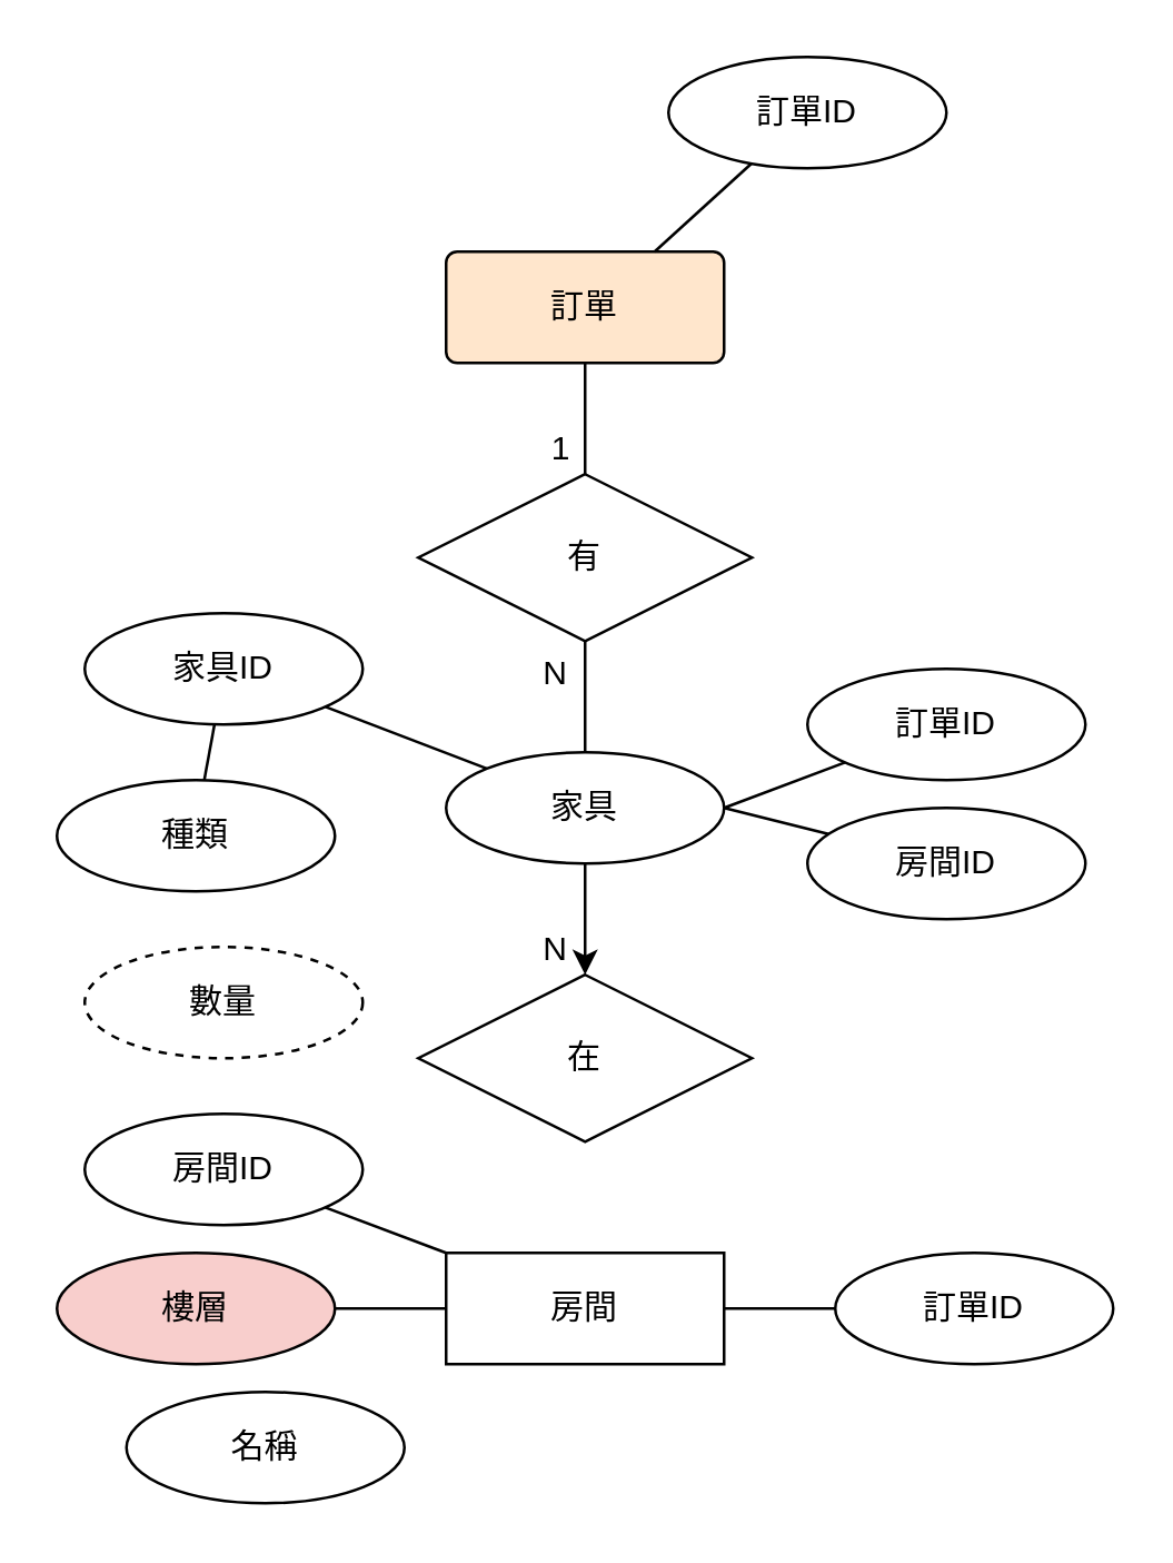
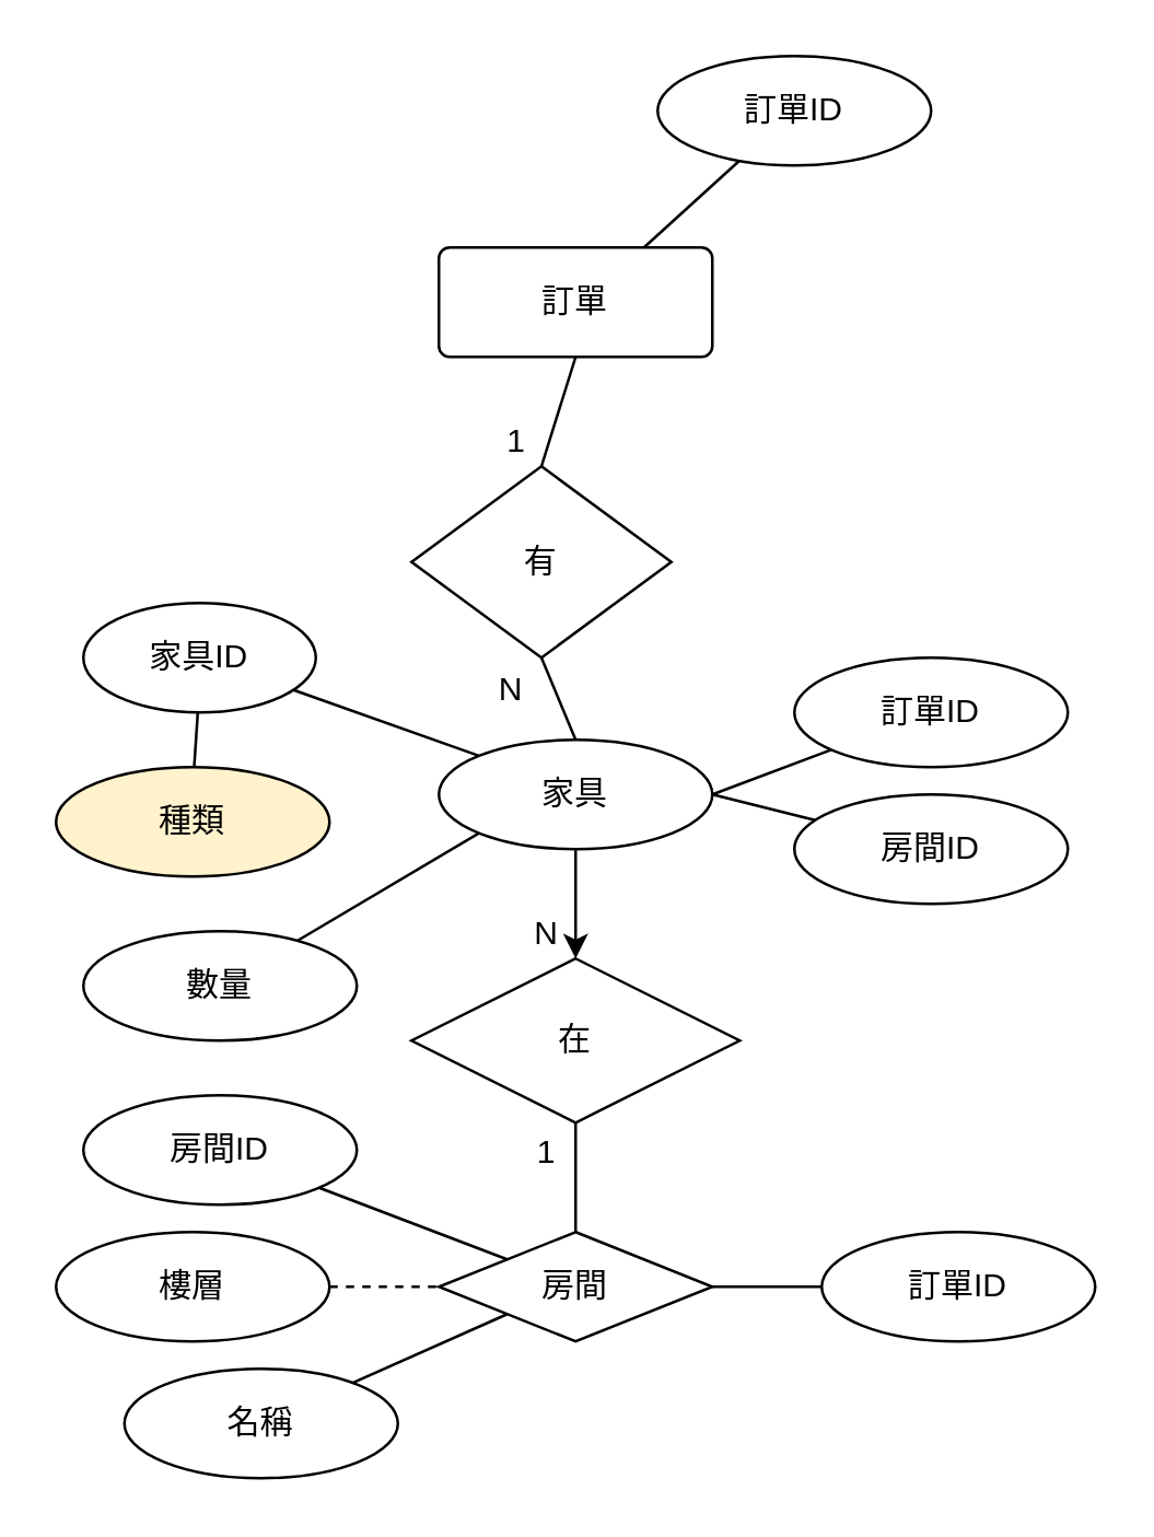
- <mxCell id="8" value="訂單" style="rounded=1;arcSize=10;whiteSpace=wrap;html=1;align=center;fillColor=#ffe6cc;" parent="1" vertex="1"><mxGeometry x="160" y="90" width="100" height="40" as="geometry" /></mxCell>
+ <mxCell id="8" value="訂單" style="rounded=1;arcSize=10;whiteSpace=wrap;html=1;align=center;" parent="1" vertex="1"><mxGeometry x="160" y="90" width="100" height="40" as="geometry" /></mxCell>
- <mxCell id="11" value="有" style="shape=rhombus;perimeter=rhombusPerimeter;whiteSpace=wrap;html=1;align=center;" parent="1" vertex="1"><mxGeometry x="150" y="170" width="120" height="60" as="geometry" /></mxCell>
+ <mxCell id="11" value="有" style="shape=rhombus;perimeter=rhombusPerimeter;whiteSpace=wrap;html=1;align=center;" parent="1" vertex="1"><mxGeometry x="150" y="170" width="95" height="70" as="geometry" /></mxCell>
- <mxCell id="4" value="家具ID" style="ellipse;whiteSpace=wrap;html=1;align=center;" parent="1" vertex="1"><mxGeometry x="30" y="220" width="100" height="40" as="geometry" /></mxCell>
+ <mxCell id="4" value="家具ID" style="ellipse;whiteSpace=wrap;html=1;align=center;" parent="1" vertex="1"><mxGeometry x="30" y="220" width="85" height="40" as="geometry" /></mxCell>
- <mxCell id="6" value="種類" style="ellipse;whiteSpace=wrap;html=1;align=center;" parent="1" vertex="1"><mxGeometry x="20" y="280" width="100" height="40" as="geometry" /></mxCell>
+ <mxCell id="6" value="種類" style="ellipse;whiteSpace=wrap;html=1;align=center;fillColor=#fff2cc;" parent="1" vertex="1"><mxGeometry x="20" y="280" width="100" height="40" as="geometry" /></mxCell>
+ <mxCell id="14" style="edgeStyle=none;rounded=0;orthogonalLoop=1;jettySize=auto;html=1;entryX=0;entryY=1;entryDx=0;entryDy=0;endArrow=none;endFill=0;" parent="1" source="15" target="2" edge="1"><mxGeometry relative="1" as="geometry" /></mxCell>
- <mxCell id="15" value="數量" style="ellipse;whiteSpace=wrap;html=1;align=center;dashed=1;" parent="1" vertex="1"><mxGeometry x="30" y="340" width="100" height="40" as="geometry" /></mxCell>
+ <mxCell id="15" value="數量" style="ellipse;whiteSpace=wrap;html=1;align=center;" parent="1" vertex="1"><mxGeometry x="30" y="340" width="100" height="40" as="geometry" /></mxCell>
+ <mxCell id="30" value="" style="endArrow=none;html=1;rounded=0;exitX=0.5;exitY=0;exitDx=0;exitDy=0;entryX=0.5;entryY=1;entryDx=0;entryDy=0;" edge="1" parent="1" source="16" target="23"><mxGeometry relative="1" as="geometry"><mxPoint x="-40" y="410" as="sourcePoint" /><mxPoint x="120" y="410" as="targetPoint" /></mxGeometry></mxCell>
+ <mxCell id="31" value="1" style="resizable=0;html=1;align=right;verticalAlign=bottom;" connectable="0" vertex="1" parent="30"><mxGeometry x="1" relative="1" as="geometry"><mxPoint x="-7" y="19" as="offset" /></mxGeometry></mxCell>
- <mxCell id="22" value="樓層" style="ellipse;whiteSpace=wrap;html=1;align=center;fillColor=#f8cecc;" vertex="1" parent="1"><mxGeometry x="20" y="450" width="100" height="40" as="geometry" /></mxCell>
+ <mxCell id="22" value="樓層" style="ellipse;whiteSpace=wrap;html=1;align=center;" vertex="1" parent="1"><mxGeometry x="20" y="450" width="100" height="40" as="geometry" /></mxCell>
- <mxCell id="21" style="edgeStyle=none;rounded=0;orthogonalLoop=1;jettySize=auto;html=1;entryX=0;entryY=0.5;entryDx=0;entryDy=0;endArrow=none;endFill=0;" edge="1" parent="1" source="22" target="16"><mxGeometry relative="1" as="geometry" /></mxCell>
+ <mxCell id="21" style="edgeStyle=none;rounded=0;orthogonalLoop=1;jettySize=auto;html=1;entryX=0;entryY=0.5;entryDx=0;entryDy=0;endArrow=none;endFill=0;dashed=1;" edge="1" parent="1" source="22" target="16"><mxGeometry relative="1" as="geometry" /></mxCell>
- <mxCell id="16" value="房間" style="whiteSpace=wrap;html=1;align=center;" vertex="1" parent="1"><mxGeometry x="160" y="450" width="100" height="40" as="geometry" /></mxCell>
+ <mxCell id="16" value="房間" style="rhombus;whiteSpace=wrap;html=1;align=center;" vertex="1" parent="1"><mxGeometry x="160" y="450" width="100" height="40" as="geometry" /></mxCell>
+ <mxCell id="24" style="edgeStyle=none;rounded=0;orthogonalLoop=1;jettySize=auto;html=1;entryX=0;entryY=1;entryDx=0;entryDy=0;endArrow=none;endFill=0;" edge="1" parent="1" source="25" target="16"><mxGeometry relative="1" as="geometry" /></mxCell>
